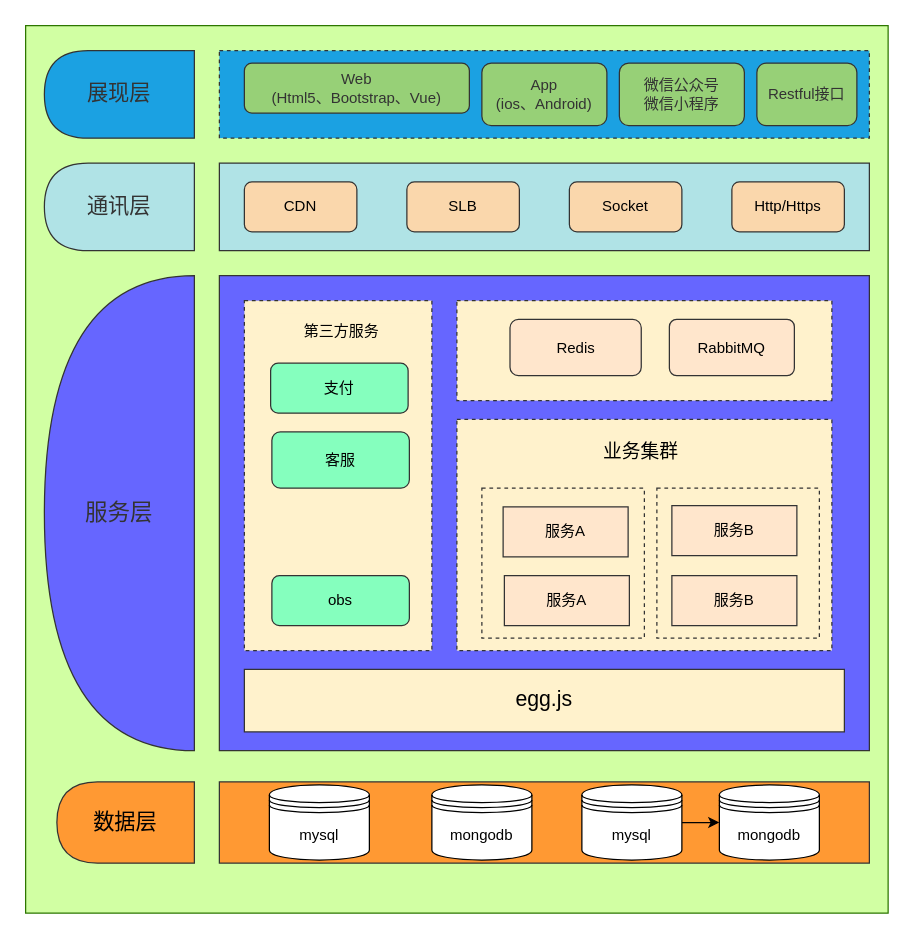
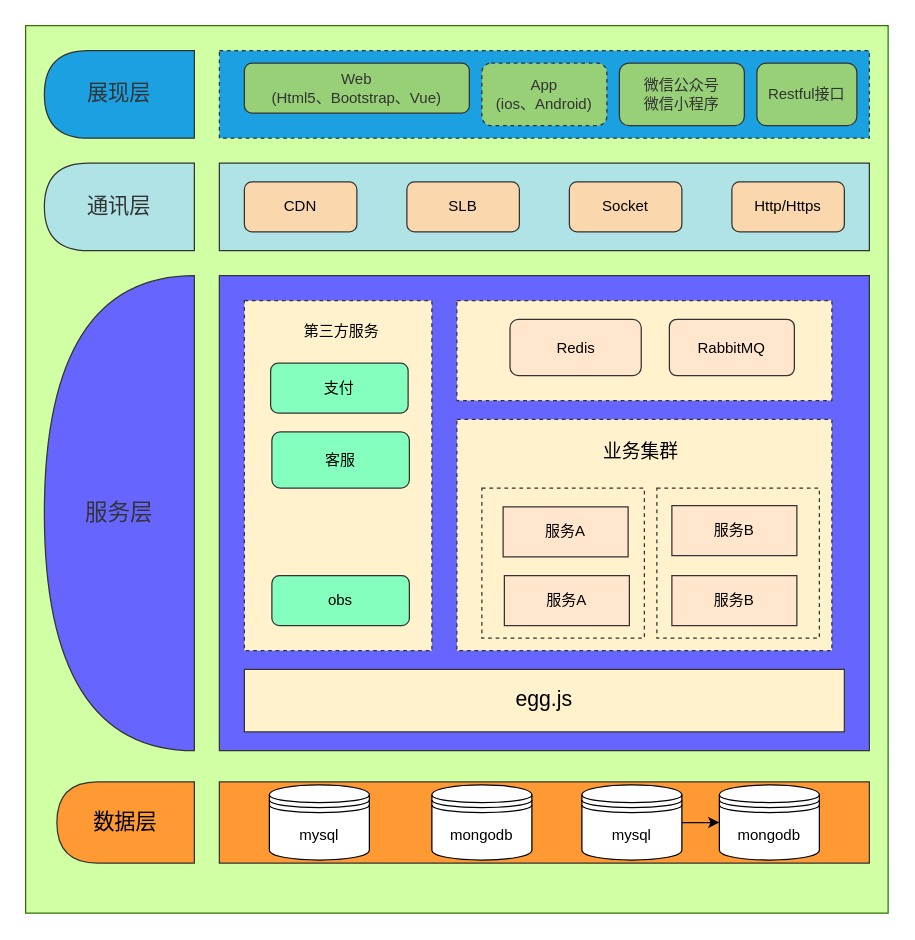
- <mxCell id="22" value="&lt;font color=&quot;#333333&quot;&gt;App&lt;br&gt;(ios、Android)&lt;/font&gt;" style="rounded=1;whiteSpace=wrap;html=1;labelBackgroundColor=none;fillColor=#97D077;fontColor=#ffffff;strokeColor=#333333;" vertex="1" parent="1"><mxGeometry x="385" y="50" width="100" height="50" as="geometry" /></mxCell>
+ <mxCell id="22" value="&lt;font color=&quot;#333333&quot;&gt;App&lt;br&gt;(ios、Android)&lt;/font&gt;" style="rounded=1;whiteSpace=wrap;html=1;labelBackgroundColor=none;fillColor=#97D077;fontColor=#ffffff;strokeColor=#333333;dashed=1;" vertex="1" parent="1"><mxGeometry x="385" y="50" width="100" height="50" as="geometry" /></mxCell>
